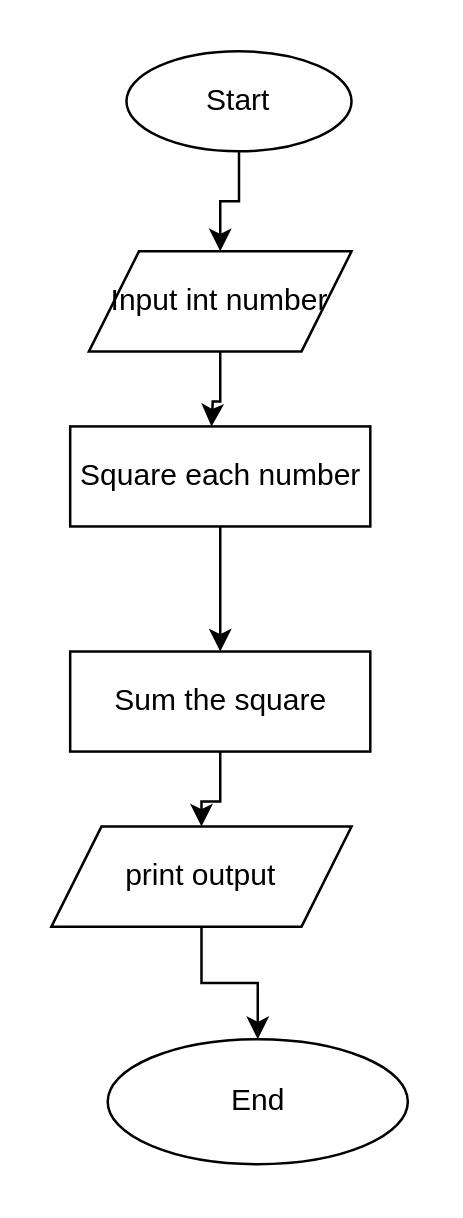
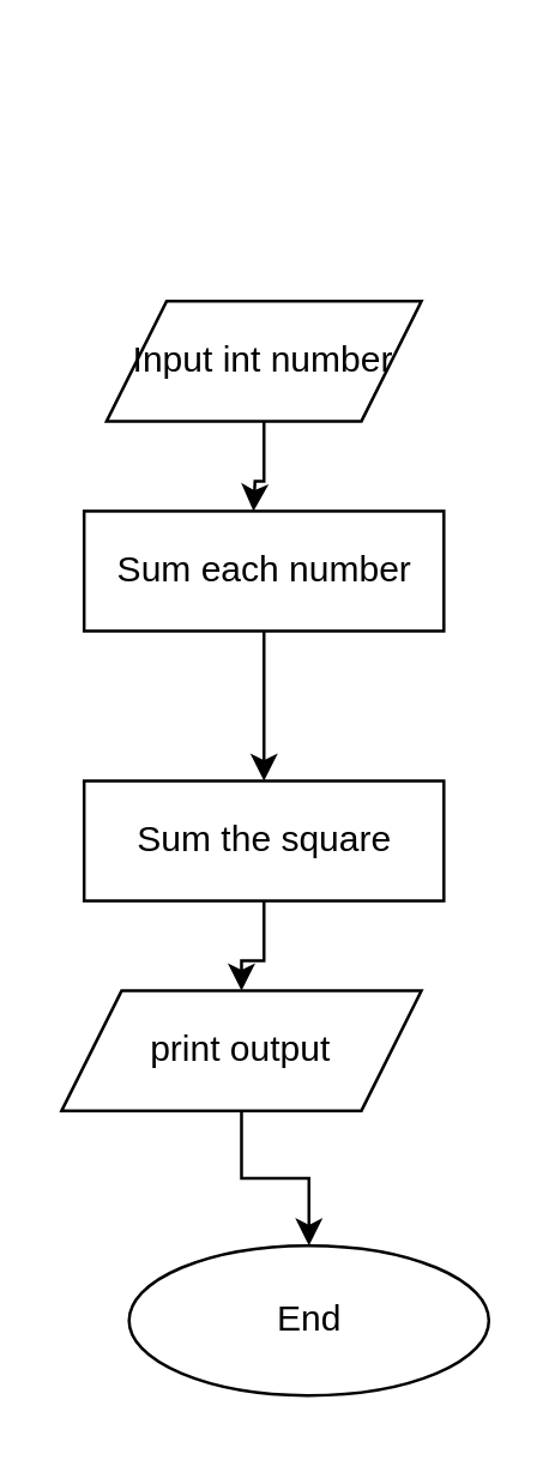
- <mxCell id="3" value="Start" style="ellipse;whiteSpace=wrap;html=1;" vertex="1" parent="1"><mxGeometry x="50" y="20" width="90" height="40" as="geometry" /></mxCell>
- <mxCell id="2" value="" style="edgeStyle=orthogonalEdgeStyle;rounded=0;orthogonalLoop=1;jettySize=auto;html=1;" edge="1" parent="1" source="3" target="5"><mxGeometry relative="1" as="geometry" /></mxCell>
- <mxCell id="7" value="Square each number" style="rounded=0;whiteSpace=wrap;html=1;" vertex="1" parent="1"><mxGeometry x="27.5" y="170" width="120" height="40" as="geometry" /></mxCell>
+ <mxCell id="7" value="Sum each number" style="rounded=0;whiteSpace=wrap;html=1;" vertex="1" parent="1"><mxGeometry x="27.5" y="170" width="120" height="40" as="geometry" /></mxCell>
